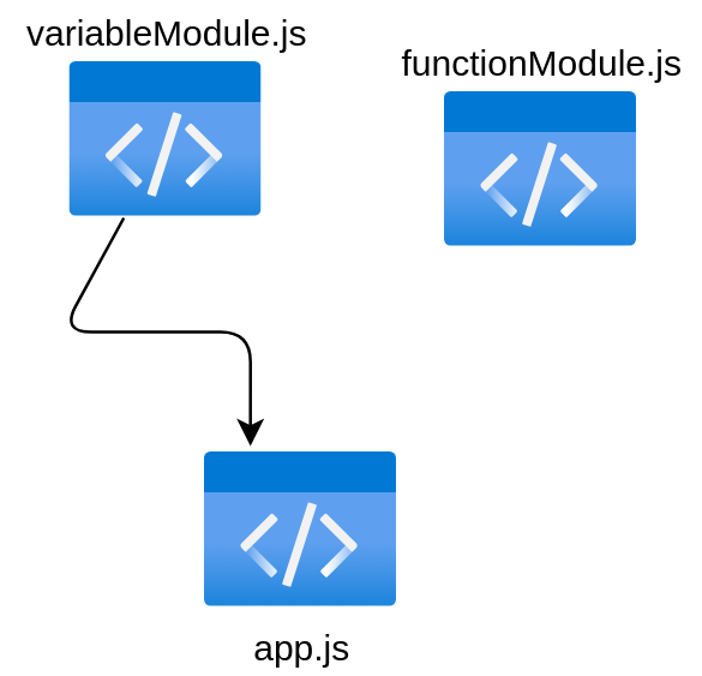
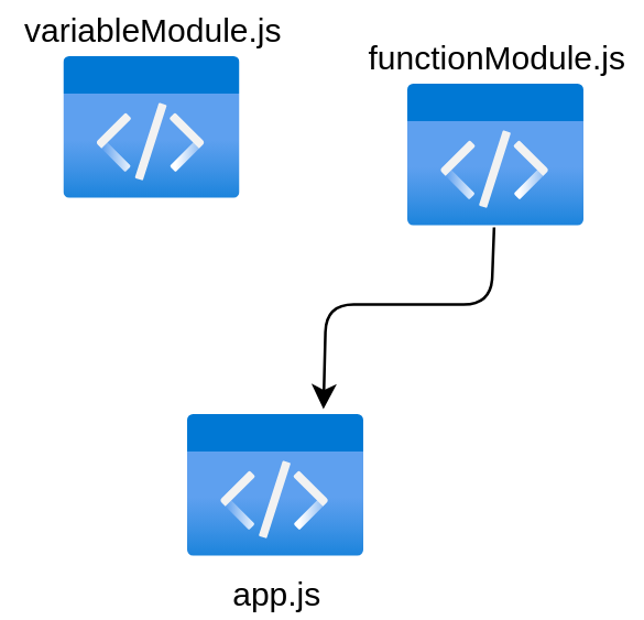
- <mxCell id="2" style="edgeStyle=none;html=1;entryX=0.234;entryY=-0.038;entryDx=0;entryDy=0;entryPerimeter=0;" edge="1" parent="1" source="3" target="6"><mxGeometry relative="1" as="geometry"><mxPoint x="88" y="230" as="targetPoint" /><Array as="points"><mxPoint x="20" y="110" /><mxPoint x="83" y="110" /></Array></mxGeometry></mxCell>
+ <mxCell id="4" style="edgeStyle=none;html=1;entryX=0.766;entryY=-0.038;entryDx=0;entryDy=0;entryPerimeter=0;" edge="1" parent="1" source="5" target="6"><mxGeometry relative="1" as="geometry"><mxPoint x="88" y="220" as="targetPoint" /><Array as="points"><mxPoint x="178" y="110" /><mxPoint x="118" y="110" /></Array></mxGeometry></mxCell>
